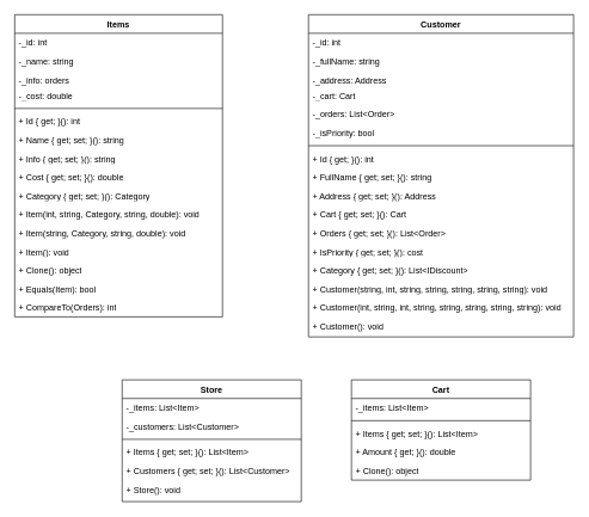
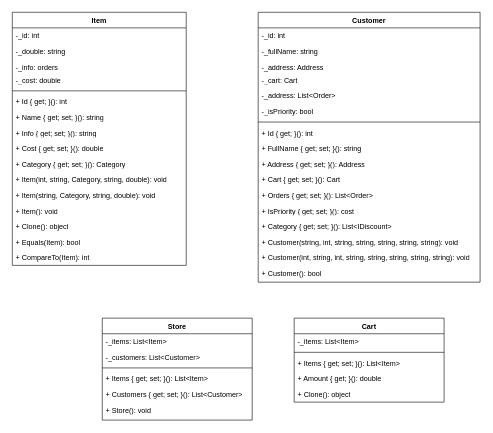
- <mxCell id="2" value="Items" style="swimlane;fontStyle=1;align=center;verticalAlign=top;childLayout=stackLayout;horizontal=1;startSize=26;horizontalStack=0;resizeParent=1;resizeLast=0;collapsible=1;marginBottom=0;rounded=0;shadow=0;strokeWidth=1;" parent="1" vertex="1"><mxGeometry x="20" y="20" width="290" height="422" as="geometry"><mxRectangle x="230" y="140" width="160" height="26" as="alternateBounds" /></mxGeometry></mxCell>
+ <mxCell id="2" value="Item" style="swimlane;fontStyle=1;align=center;verticalAlign=top;childLayout=stackLayout;horizontal=1;startSize=26;horizontalStack=0;resizeParent=1;resizeLast=0;collapsible=1;marginBottom=0;rounded=0;shadow=0;strokeWidth=1;" parent="1" vertex="1"><mxGeometry x="20" y="20" width="290" height="422" as="geometry"><mxRectangle x="230" y="140" width="160" height="26" as="alternateBounds" /></mxGeometry></mxCell>
- <mxCell id="4" value="-_name: string" style="text;align=left;verticalAlign=top;spacingLeft=4;spacingRight=4;overflow=hidden;rotatable=0;points=[[0,0.5],[1,0.5]];portConstraint=eastwest;rounded=0;shadow=0;html=0;" parent="2" vertex="1"><mxGeometry y="52" width="290" height="26" as="geometry" /></mxCell>
+ <mxCell id="4" value="-_double: string" style="text;align=left;verticalAlign=top;spacingLeft=4;spacingRight=4;overflow=hidden;rotatable=0;points=[[0,0.5],[1,0.5]];portConstraint=eastwest;rounded=0;shadow=0;html=0;" parent="2" vertex="1"><mxGeometry y="52" width="290" height="26" as="geometry" /></mxCell>
- <mxCell id="24" value="-_orders: List&amp;lt;Order&amp;gt;" style="text;strokeColor=none;fillColor=none;align=left;verticalAlign=top;spacingLeft=4;spacingRight=4;overflow=hidden;rotatable=0;points=[[0,0.5],[1,0.5]];portConstraint=eastwest;whiteSpace=wrap;html=1;" vertex="1" parent="19"><mxGeometry y="126" width="370" height="26" as="geometry" /></mxCell>
+ <mxCell id="24" value="-_address: List&amp;lt;Order&amp;gt;" style="text;strokeColor=none;fillColor=none;align=left;verticalAlign=top;spacingLeft=4;spacingRight=4;overflow=hidden;rotatable=0;points=[[0,0.5],[1,0.5]];portConstraint=eastwest;whiteSpace=wrap;html=1;" vertex="1" parent="19"><mxGeometry y="126" width="370" height="26" as="geometry" /></mxCell>
- <mxCell id="18" value="+ CompareTo(Orders): int" style="text;strokeColor=none;fillColor=none;align=left;verticalAlign=top;spacingLeft=4;spacingRight=4;overflow=hidden;rotatable=0;points=[[0,0.5],[1,0.5]];portConstraint=eastwest;whiteSpace=wrap;html=1;" vertex="1" parent="2"><mxGeometry y="396" width="290" height="26" as="geometry" /></mxCell>
+ <mxCell id="18" value="+ CompareTo(Item): int" style="text;strokeColor=none;fillColor=none;align=left;verticalAlign=top;spacingLeft=4;spacingRight=4;overflow=hidden;rotatable=0;points=[[0,0.5],[1,0.5]];portConstraint=eastwest;whiteSpace=wrap;html=1;" vertex="1" parent="2"><mxGeometry y="396" width="290" height="26" as="geometry" /></mxCell>
- <mxCell id="36" value="+ Customer(): void" style="text;strokeColor=none;fillColor=none;align=left;verticalAlign=top;spacingLeft=4;spacingRight=4;overflow=hidden;rotatable=0;points=[[0,0.5],[1,0.5]];portConstraint=eastwest;whiteSpace=wrap;html=1;" vertex="1" parent="19"><mxGeometry y="422" width="370" height="26" as="geometry" /></mxCell>
+ <mxCell id="36" value="+ Customer(): bool" style="text;strokeColor=none;fillColor=none;align=left;verticalAlign=top;spacingLeft=4;spacingRight=4;overflow=hidden;rotatable=0;points=[[0,0.5],[1,0.5]];portConstraint=eastwest;whiteSpace=wrap;html=1;" vertex="1" parent="19"><mxGeometry y="422" width="370" height="26" as="geometry" /></mxCell>
